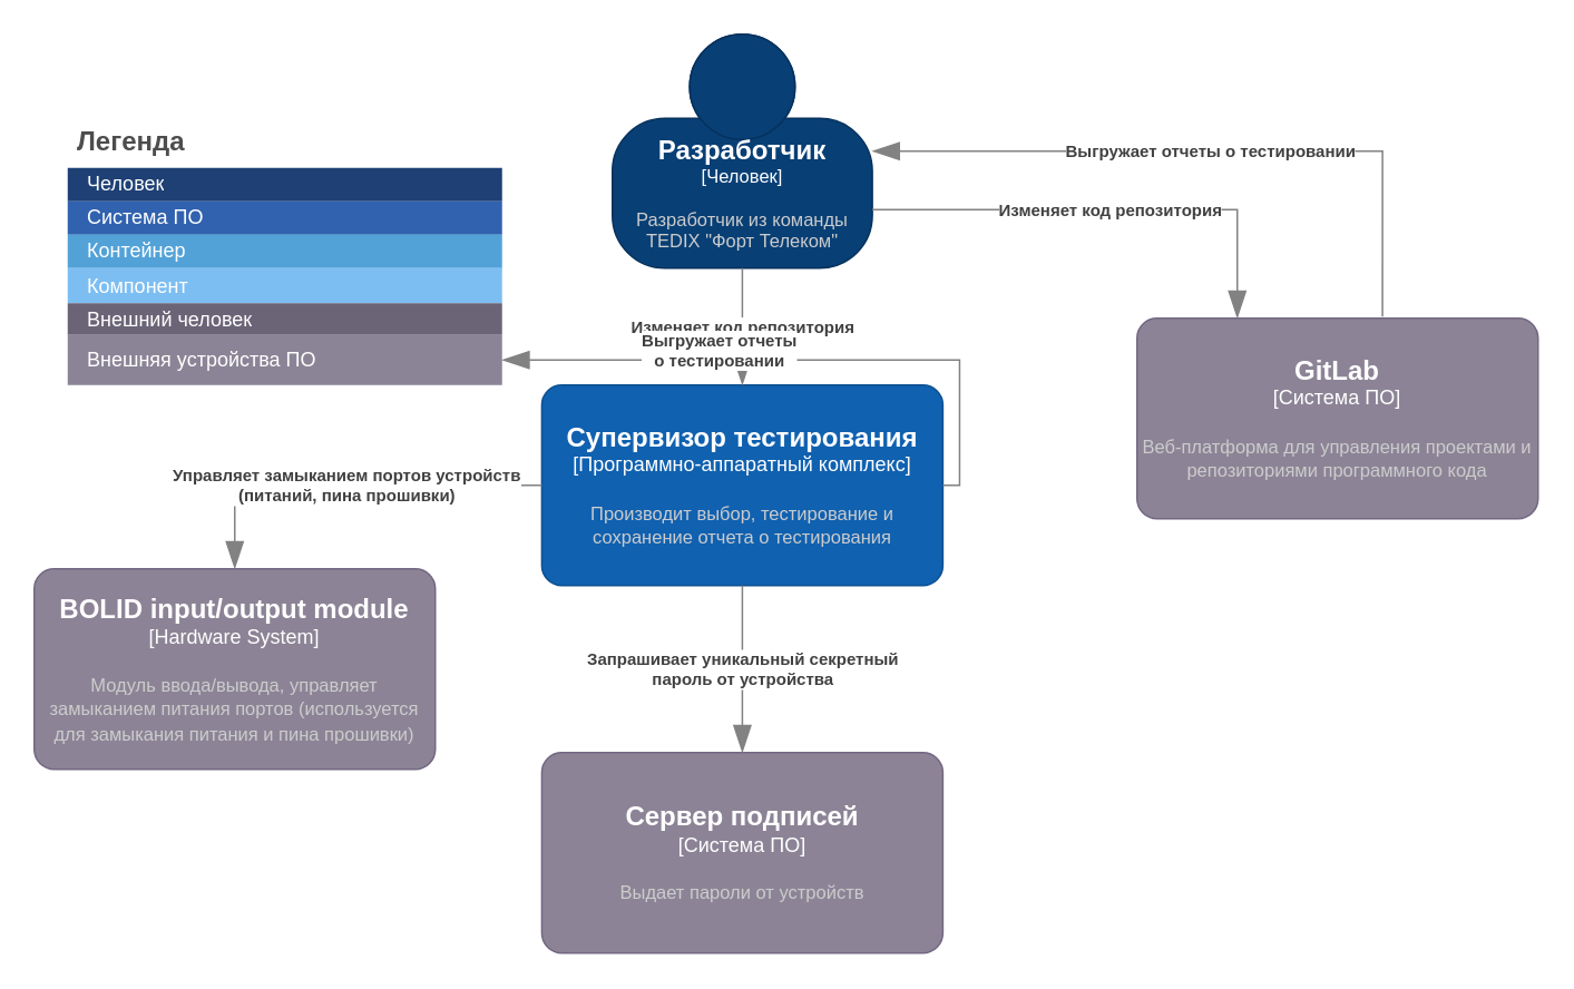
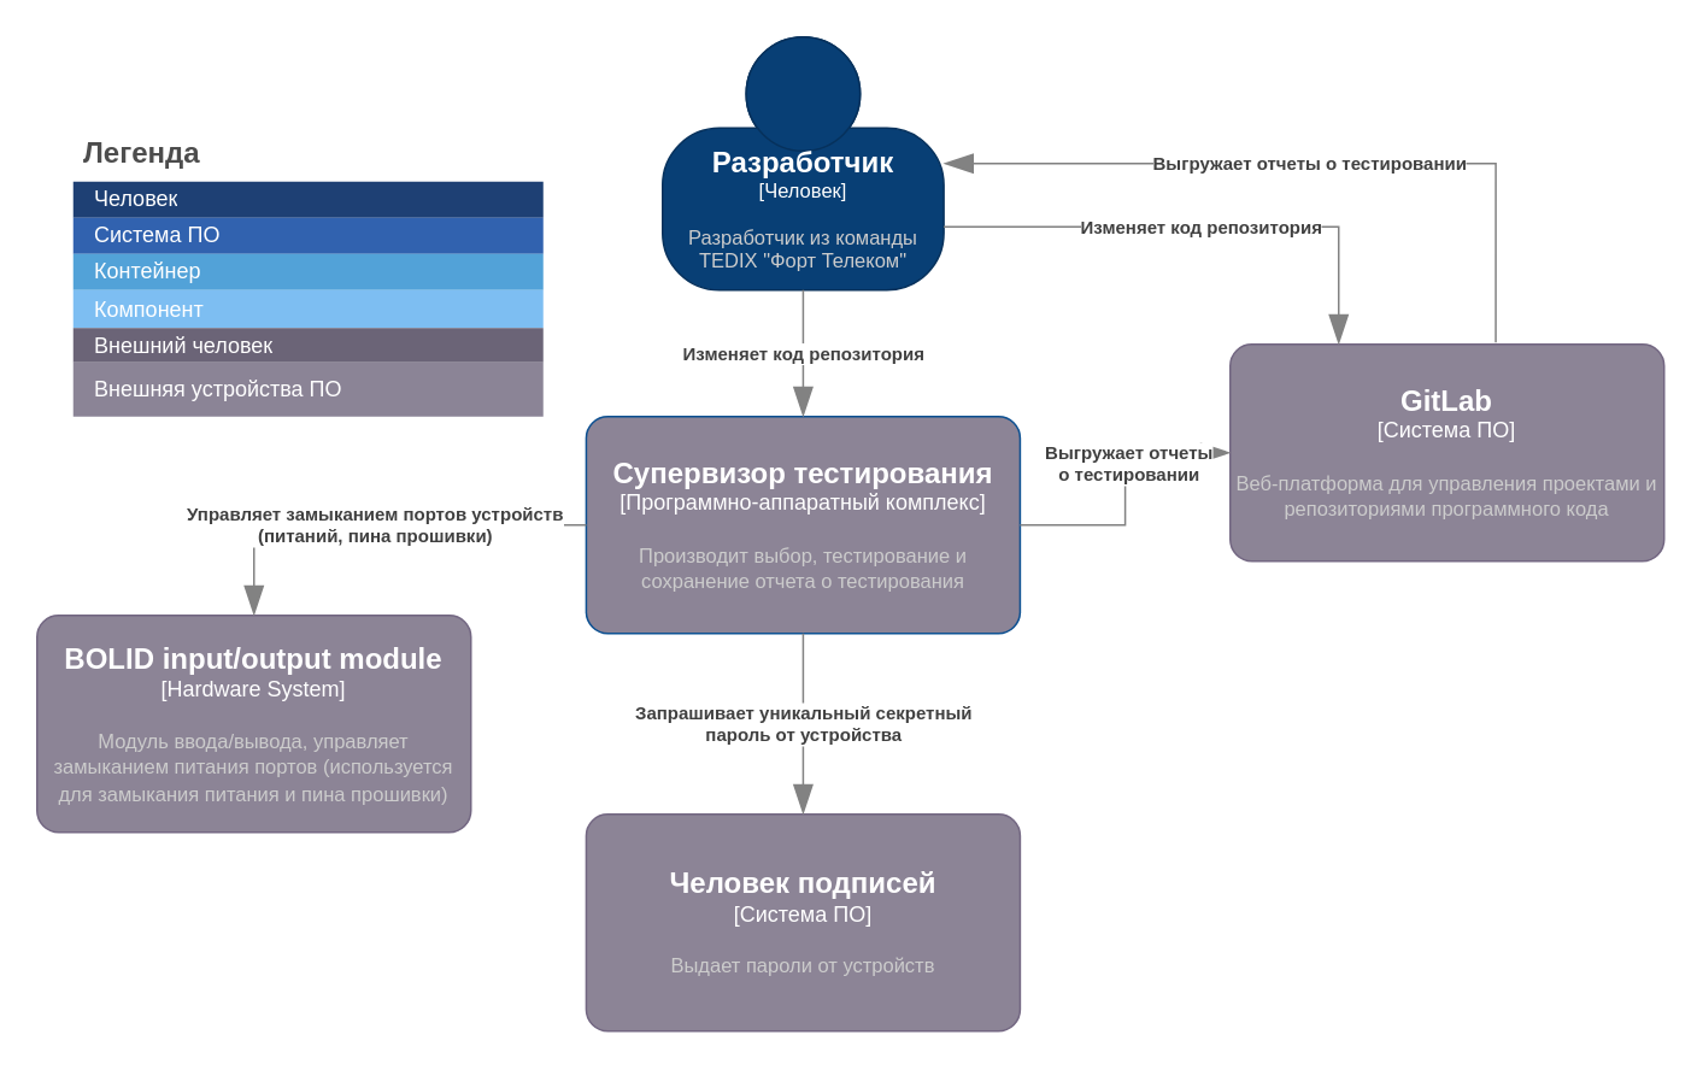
- <mxCell id="21" value="&lt;div style=&quot;text-align: left&quot;&gt;&lt;div style=&quot;text-align: center&quot;&gt;&lt;b&gt;Выгружает отчеты&#10;о тестировании&lt;/b&gt;&lt;/div&gt;" style="endArrow=blockThin;html=1;fontSize=10;fontColor=#404040;strokeWidth=1;endFill=1;strokeColor=#828282;elbow=vertical;metaEdit=1;endSize=14;startSize=14;jumpStyle=arc;jumpSize=16;rounded=0;exitX=1;exitY=0.5;exitDx=0;exitDy=0;exitPerimeter=0;edgeStyle=orthogonalEdgeStyle;" parent="1" source="19" target="16" edge="1"><mxGeometry x="0.279" y="-6" width="240" relative="1" as="geometry"><mxPoint x="827" y="199" as="sourcePoint" /><mxPoint x="532" y="100" as="targetPoint" /><mxPoint as="offset" /></mxGeometry></mxCell>
+ <mxCell id="21" value="&lt;div style=&quot;text-align: left&quot;&gt;&lt;div style=&quot;text-align: center&quot;&gt;&lt;b&gt;Выгружает отчеты&#10;о тестировании&lt;/b&gt;&lt;/div&gt;" style="endArrow=blockThin;html=1;fontSize=10;fontColor=#404040;strokeWidth=1;endFill=1;strokeColor=#828282;elbow=vertical;metaEdit=1;endSize=14;startSize=14;jumpStyle=arc;jumpSize=16;rounded=0;entryX=0;entryY=0.5;entryDx=0;entryDy=0;entryPerimeter=0;exitX=1;exitY=0.5;exitDx=0;exitDy=0;exitPerimeter=0;edgeStyle=orthogonalEdgeStyle;" parent="1" source="19" target="3" edge="1"><mxGeometry x="0.279" y="-6" width="240" relative="1" as="geometry"><mxPoint x="827" y="199" as="sourcePoint" /><mxPoint x="532" y="100" as="targetPoint" /><mxPoint as="offset" /></mxGeometry></mxCell>
- <mxCell id="19" value="&lt;font style=&quot;font-size: 16px&quot;&gt;&lt;b&gt;Супервизор тестирования&lt;/b&gt;&lt;/font&gt;&lt;div&gt;[Программно-аппаратный комплекс]&lt;/div&gt;&lt;br&gt;&lt;div&gt;&lt;font style=&quot;font-size: 11px&quot;&gt;&lt;font color=&quot;#cccccc&quot;&gt;Производит выбор, тестирование и сохранение отчета о тестирования&lt;/font&gt;&lt;/div&gt;" style="rounded=1;whiteSpace=wrap;html=1;labelBackgroundColor=none;fillColor=#1061B0;fontColor=#ffffff;align=center;arcSize=10;strokeColor=#0D5091;metaEdit=1;resizable=0;points=[[0.25,0,0],[0.5,0,0],[0.75,0,0],[1,0.25,0],[1,0.5,0],[1,0.75,0],[0.75,1,0],[0.5,1,0],[0.25,1,0],[0,0.75,0],[0,0.5,0],[0,0.25,0]];" parent="1" vertex="1"><mxGeometry x="323.78" y="230" width="240" height="120" as="geometry" /></mxCell>
+ <mxCell id="19" value="&lt;font style=&quot;font-size: 16px&quot;&gt;&lt;b&gt;Супервизор тестирования&lt;/b&gt;&lt;/font&gt;&lt;div&gt;[Программно-аппаратный комплекс]&lt;/div&gt;&lt;br&gt;&lt;div&gt;&lt;font style=&quot;font-size: 11px&quot;&gt;&lt;font color=&quot;#cccccc&quot;&gt;Производит выбор, тестирование и сохранение отчета о тестирования&lt;/font&gt;&lt;/div&gt;" style="rounded=1;whiteSpace=wrap;html=1;labelBackgroundColor=none;fillColor=#8c8496;fontColor=#ffffff;align=center;arcSize=10;strokeColor=#0D5091;metaEdit=1;resizable=0;points=[[0.25,0,0],[0.5,0,0],[0.75,0,0],[1,0.25,0],[1,0.5,0],[1,0.75,0],[0.75,1,0],[0.5,1,0],[0.25,1,0],[0,0.75,0],[0,0.5,0],[0,0.25,0]];" parent="1" vertex="1"><mxGeometry x="323.78" y="230" width="240" height="120" as="geometry" /></mxCell>
- <mxCell id="22" value="&lt;font style=&quot;font-size: 16px&quot;&gt;&lt;b&gt;Сервер подписей&lt;/b&gt;&lt;/font&gt;&lt;div&gt;[Система ПО]&lt;/div&gt;&lt;br&gt;&lt;div&gt;&lt;font style=&quot;font-size: 11px&quot;&gt;&lt;font color=&quot;#cccccc&quot;&gt;Выдает пароли от устройств&lt;/font&gt;&lt;/div&gt;" style="rounded=1;whiteSpace=wrap;html=1;labelBackgroundColor=none;fillColor=#8C8496;fontColor=#ffffff;align=center;arcSize=10;strokeColor=#736782;metaEdit=1;resizable=0;points=[[0.25,0,0],[0.5,0,0],[0.75,0,0],[1,0.25,0],[1,0.5,0],[1,0.75,0],[0.75,1,0],[0.5,1,0],[0.25,1,0],[0,0.75,0],[0,0.5,0],[0,0.25,0]];" vertex="1" parent="1"><mxGeometry x="323.78" y="450" width="240" height="120" as="geometry" /></mxCell>
+ <mxCell id="22" value="&lt;font style=&quot;font-size: 16px&quot;&gt;&lt;b&gt;Человек подписей&lt;/b&gt;&lt;/font&gt;&lt;div&gt;[Система ПО]&lt;/div&gt;&lt;br&gt;&lt;div&gt;&lt;font style=&quot;font-size: 11px&quot;&gt;&lt;font color=&quot;#cccccc&quot;&gt;Выдает пароли от устройств&lt;/font&gt;&lt;/div&gt;" style="rounded=1;whiteSpace=wrap;html=1;labelBackgroundColor=none;fillColor=#8C8496;fontColor=#ffffff;align=center;arcSize=10;strokeColor=#736782;metaEdit=1;resizable=0;points=[[0.25,0,0],[0.5,0,0],[0.75,0,0],[1,0.25,0],[1,0.5,0],[1,0.75,0],[0.75,1,0],[0.5,1,0],[0.25,1,0],[0,0.75,0],[0,0.5,0],[0,0.25,0]];" vertex="1" parent="1"><mxGeometry x="323.78" y="450" width="240" height="120" as="geometry" /></mxCell>
